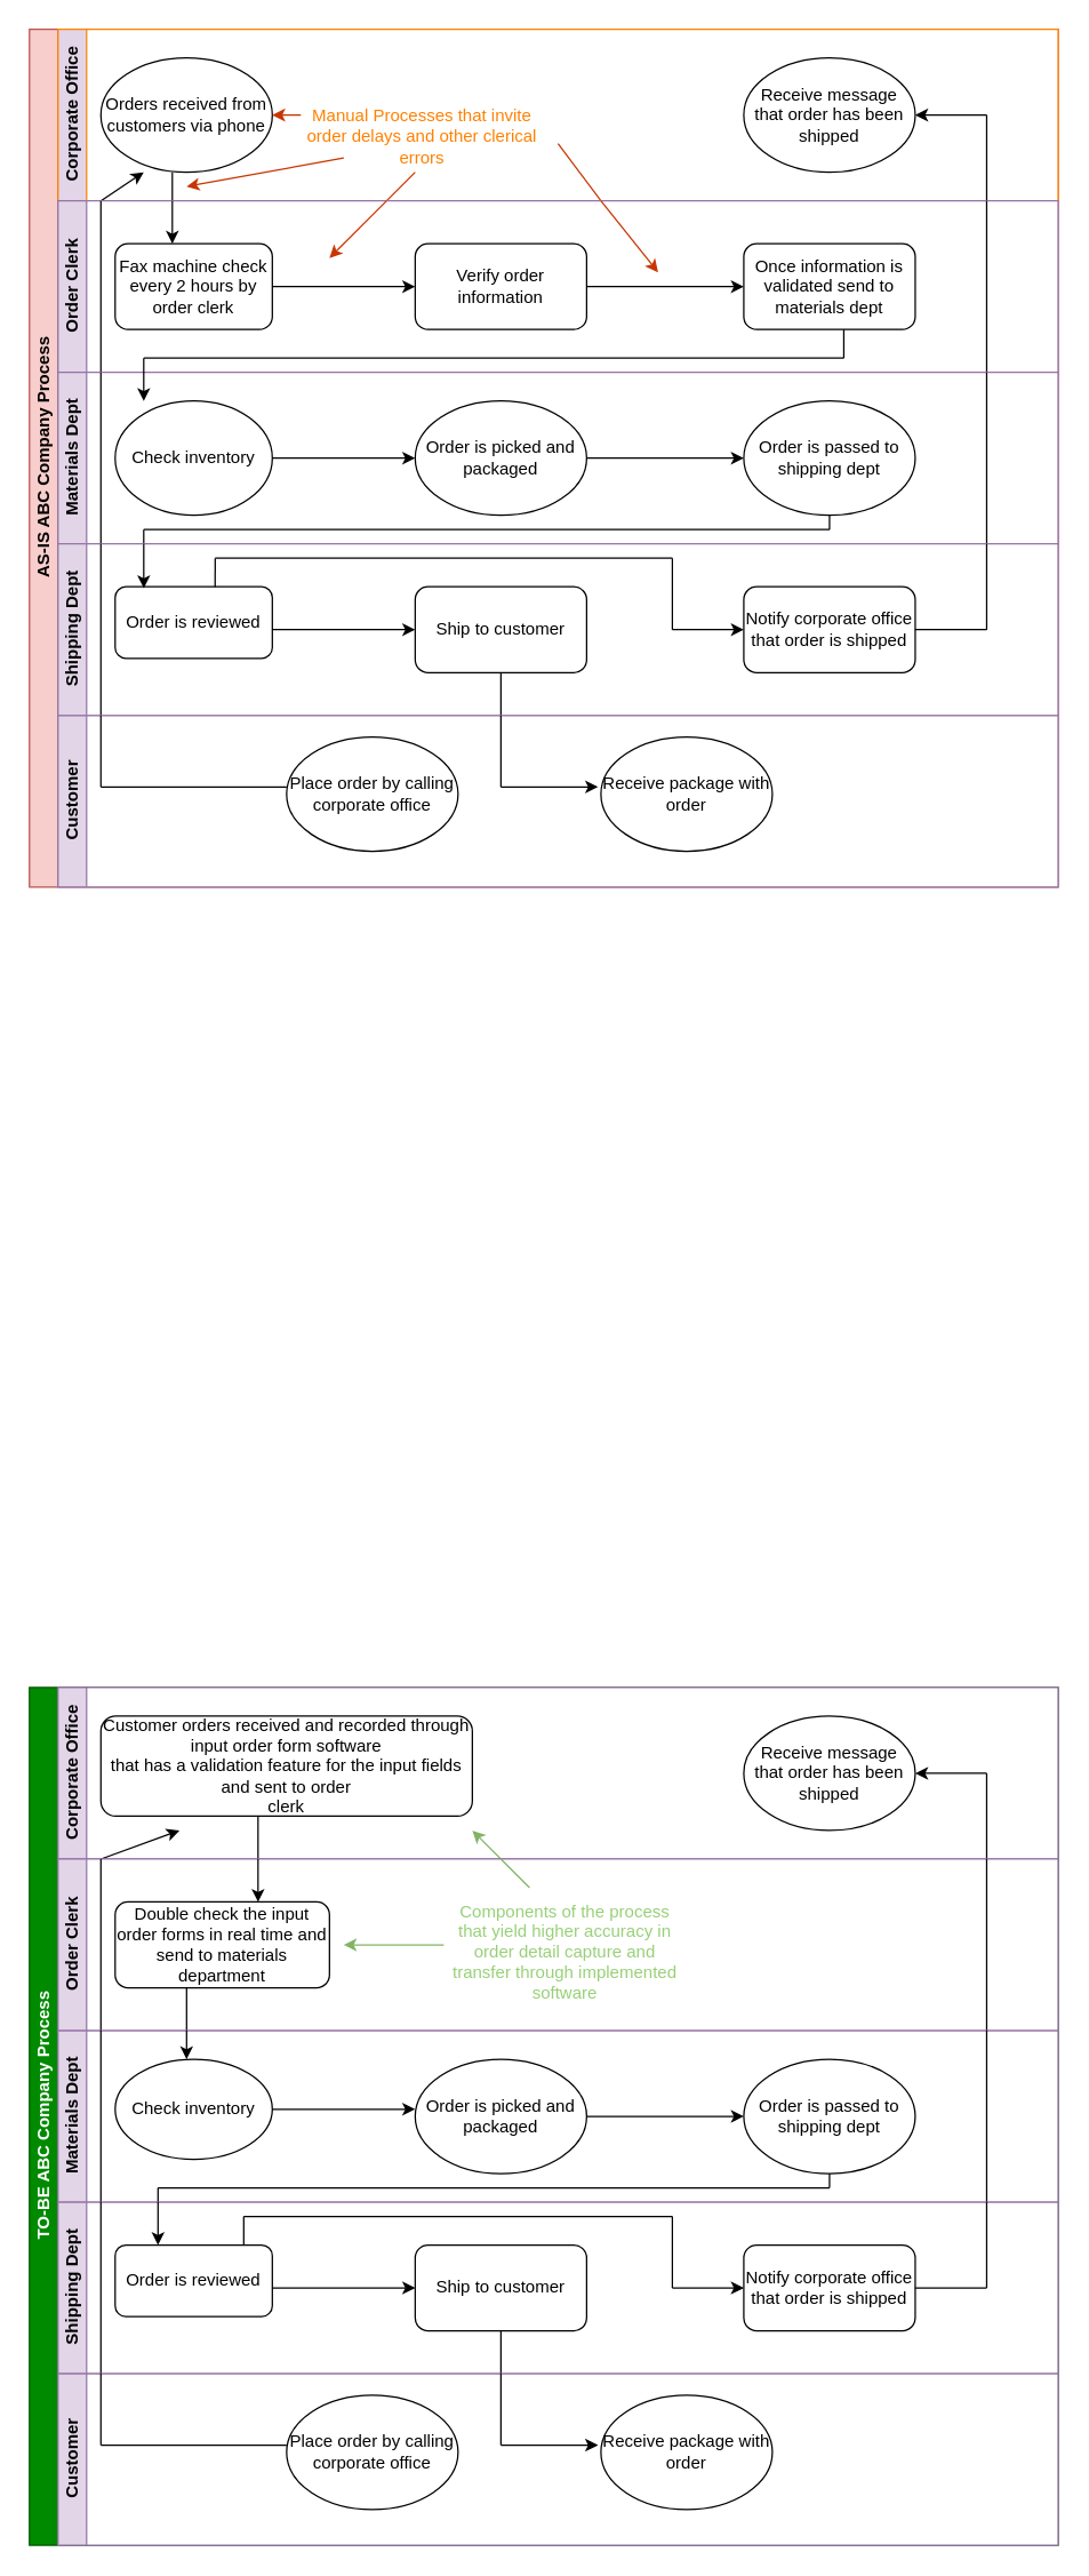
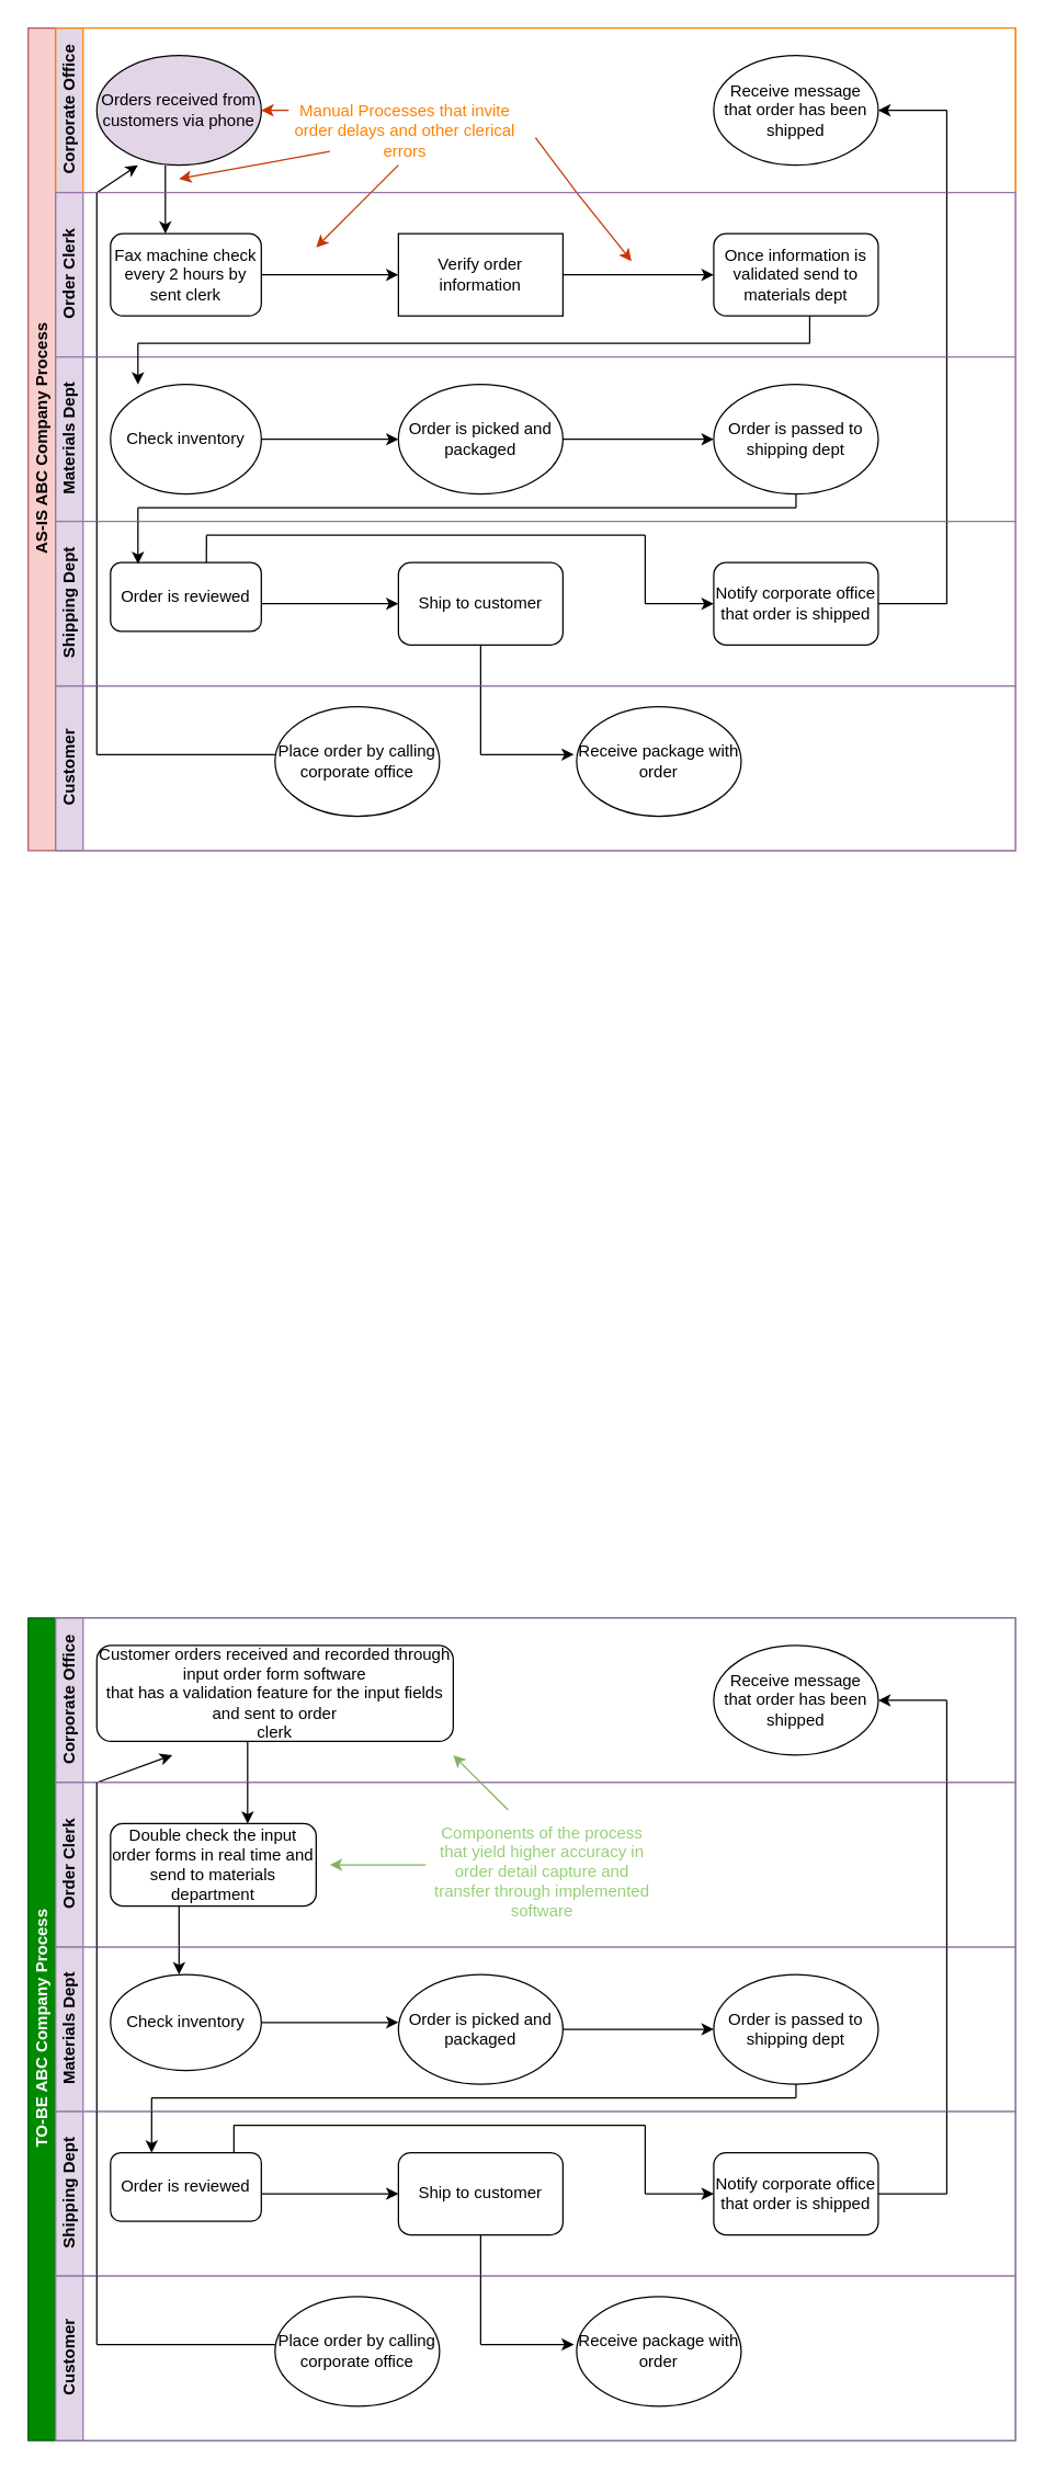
- <mxCell id="9" value="Orders received from customers via phone" style="ellipse;whiteSpace=wrap;html=1;" parent="7" vertex="1"><mxGeometry x="30" y="20" width="120" height="80" as="geometry" /></mxCell>
+ <mxCell id="9" value="Orders received from customers via phone" style="ellipse;whiteSpace=wrap;html=1;fillColor=#e1d5e7;" parent="7" vertex="1"><mxGeometry x="30" y="20" width="120" height="80" as="geometry" /></mxCell>
- <mxCell id="20" value="Fax machine check every 2 hours by order clerk" style="rounded=1;whiteSpace=wrap;html=1;" parent="19" vertex="1"><mxGeometry x="40" y="30" width="110" height="60" as="geometry" /></mxCell>
+ <mxCell id="20" value="Fax machine check every 2 hours by sent clerk" style="rounded=1;whiteSpace=wrap;html=1;" parent="19" vertex="1"><mxGeometry x="40" y="30" width="110" height="60" as="geometry" /></mxCell>
- <mxCell id="21" value="Verify order information" style="rounded=1;whiteSpace=wrap;html=1;" parent="19" vertex="1"><mxGeometry x="250" y="30" width="120" height="60" as="geometry" /></mxCell>
+ <mxCell id="21" value="Verify order information" style="whiteSpace=wrap;html=1;rounded=0;" parent="19" vertex="1"><mxGeometry x="250" y="30" width="120" height="60" as="geometry" /></mxCell>
